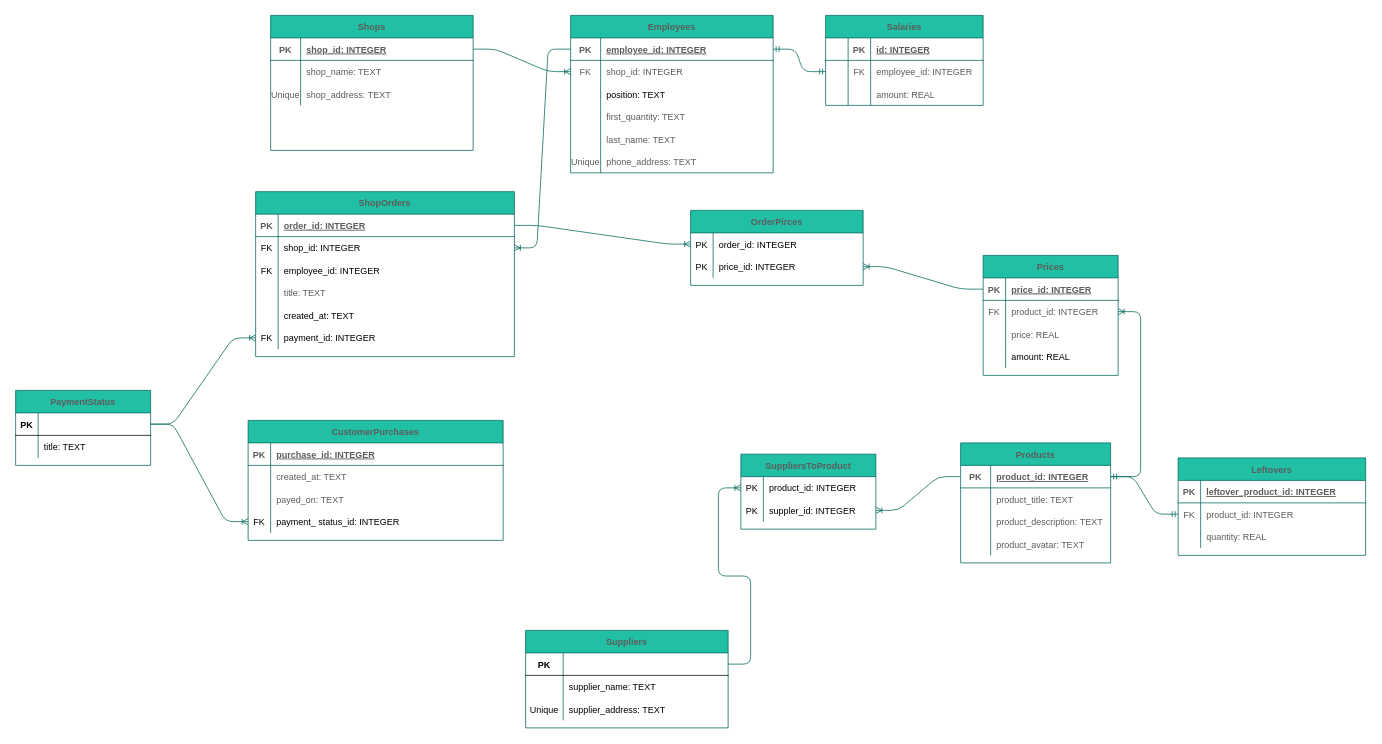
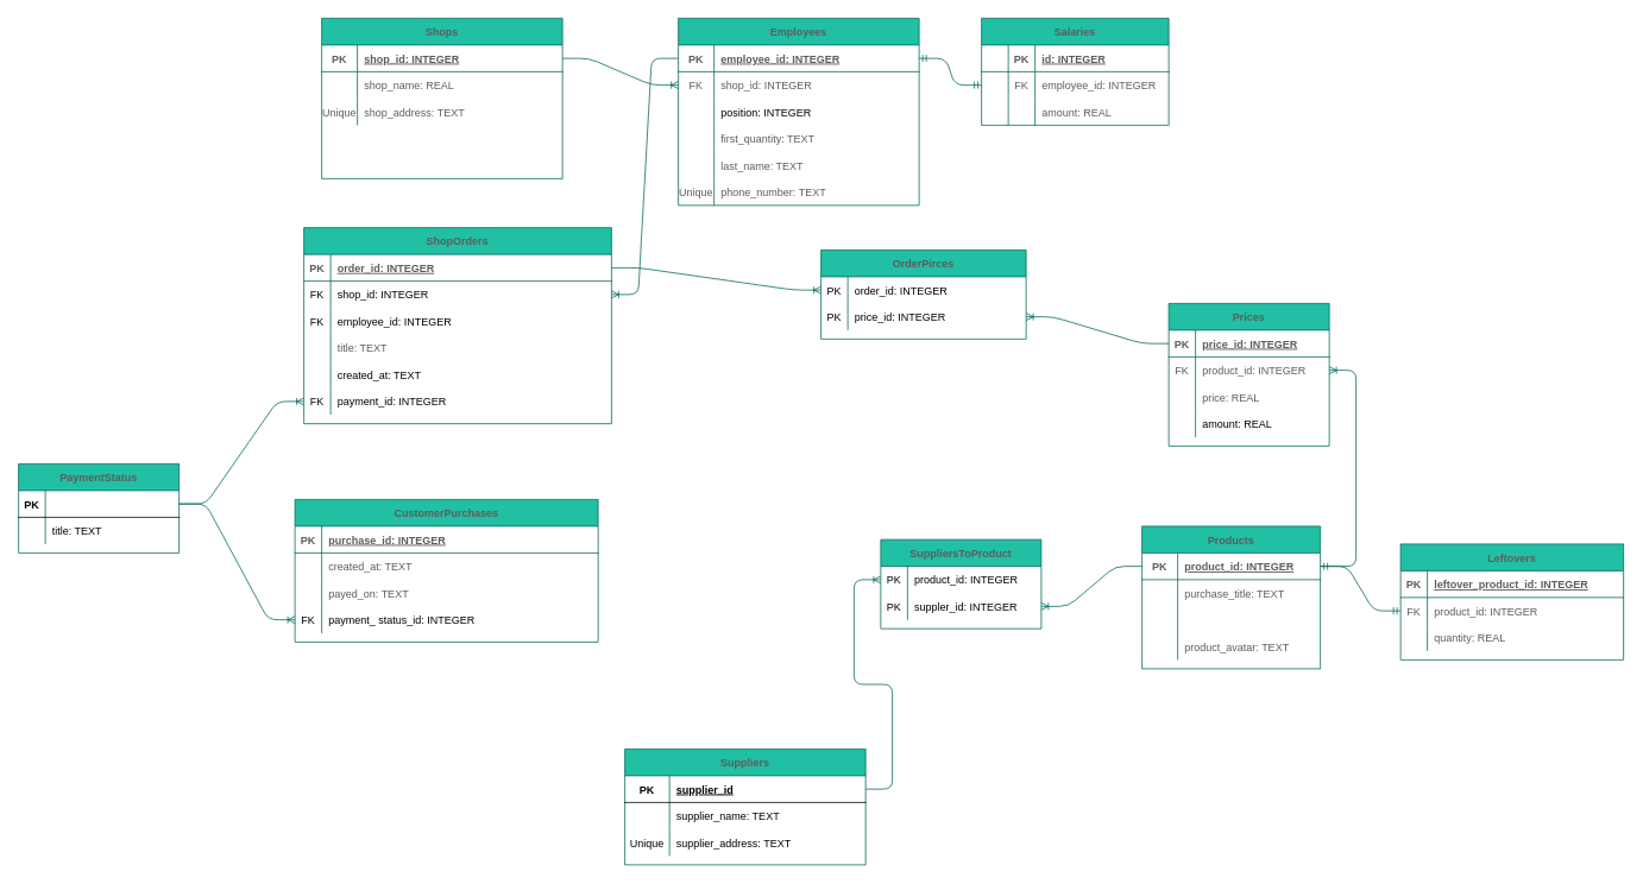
- <mxCell id="8" value="shop_name: TEXT" style="shape=partialRectangle;connectable=0;fillColor=none;top=0;left=0;bottom=0;right=0;align=left;spacingLeft=6;overflow=hidden;strokeColor=#006658;fontColor=#5C5C5C;" parent="6" vertex="1"><mxGeometry x="40" width="230" height="30" as="geometry" /></mxCell>
+ <mxCell id="8" value="shop_name: REAL" style="shape=partialRectangle;connectable=0;fillColor=none;top=0;left=0;bottom=0;right=0;align=left;spacingLeft=6;overflow=hidden;strokeColor=#006658;fontColor=#5C5C5C;" parent="6" vertex="1"><mxGeometry x="40" width="230" height="30" as="geometry" /></mxCell>
- <mxCell id="21" value="position: TEXT" style="shape=partialRectangle;connectable=0;fillColor=none;top=0;left=0;bottom=0;right=0;align=left;spacingLeft=6;overflow=hidden;" parent="19" vertex="1"><mxGeometry x="40" width="230" height="30" as="geometry" /></mxCell>
+ <mxCell id="21" value="position: INTEGER" style="shape=partialRectangle;connectable=0;fillColor=none;top=0;left=0;bottom=0;right=0;align=left;spacingLeft=6;overflow=hidden;" parent="19" vertex="1"><mxGeometry x="40" width="230" height="30" as="geometry" /></mxCell>
- <mxCell id="30" value="phone_address: TEXT" style="shape=partialRectangle;connectable=0;fillColor=none;top=0;left=0;bottom=0;right=0;align=left;spacingLeft=6;overflow=hidden;strokeColor=#006658;fontColor=#5C5C5C;" parent="28" vertex="1"><mxGeometry x="40" width="230" height="30" as="geometry" /></mxCell>
+ <mxCell id="30" value="phone_number: TEXT" style="shape=partialRectangle;connectable=0;fillColor=none;top=0;left=0;bottom=0;right=0;align=left;spacingLeft=6;overflow=hidden;strokeColor=#006658;fontColor=#5C5C5C;" parent="28" vertex="1"><mxGeometry x="40" width="230" height="30" as="geometry" /></mxCell>
- <mxCell id="37" value="product_title: TEXT" style="shape=partialRectangle;connectable=0;fillColor=none;top=0;left=0;bottom=0;right=0;align=left;spacingLeft=6;overflow=hidden;strokeColor=#006658;fontColor=#5C5C5C;" parent="35" vertex="1"><mxGeometry x="40" width="160" height="30" as="geometry" /></mxCell>
+ <mxCell id="37" value="purchase_title: TEXT" style="shape=partialRectangle;connectable=0;fillColor=none;top=0;left=0;bottom=0;right=0;align=left;spacingLeft=6;overflow=hidden;strokeColor=#006658;fontColor=#5C5C5C;" parent="35" vertex="1"><mxGeometry x="40" width="160" height="30" as="geometry" /></mxCell>
- <mxCell id="40" value="product_description: TEXT" style="shape=partialRectangle;connectable=0;fillColor=none;top=0;left=0;bottom=0;right=0;align=left;spacingLeft=6;overflow=hidden;strokeColor=#006658;fontColor=#5C5C5C;" parent="38" vertex="1"><mxGeometry x="40" width="160" height="30" as="geometry" /></mxCell>
+ <mxCell id="118" value="supplier_id" style="shape=partialRectangle;connectable=0;fillColor=none;top=0;left=0;bottom=0;right=0;align=left;spacingLeft=6;fontStyle=5;overflow=hidden;" parent="116" vertex="1"><mxGeometry x="50" width="220" height="30" as="geometry" /></mxCell>
